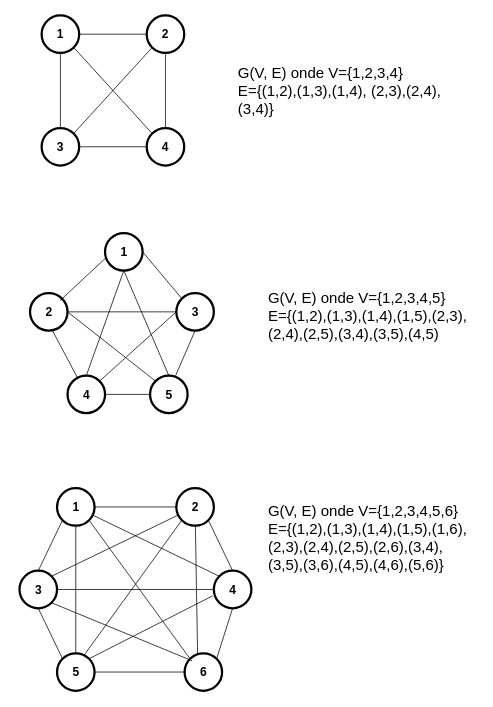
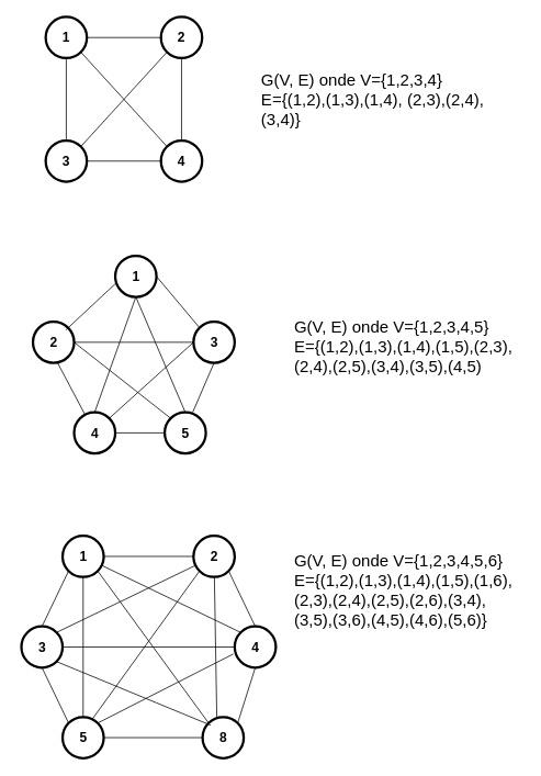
- <mxCell id="58" value="&lt;font style=&quot;font-size: 16px;&quot;&gt;&lt;b&gt;6&lt;/b&gt;&lt;/font&gt;" style="text;html=1;strokeColor=none;fillColor=none;align=center;verticalAlign=middle;whiteSpace=wrap;rounded=0;strokeWidth=3;" parent="1" vertex="1"><mxGeometry x="240.5" y="880" width="60" height="30" as="geometry" /></mxCell>
+ <mxCell id="58" value="&lt;font style=&quot;font-size: 16px;&quot;&gt;&lt;b&gt;8&lt;/b&gt;&lt;/font&gt;" style="text;html=1;strokeColor=none;fillColor=none;align=center;verticalAlign=middle;whiteSpace=wrap;rounded=0;strokeWidth=3;" parent="1" vertex="1"><mxGeometry x="240.5" y="880" width="60" height="30" as="geometry" /></mxCell>
